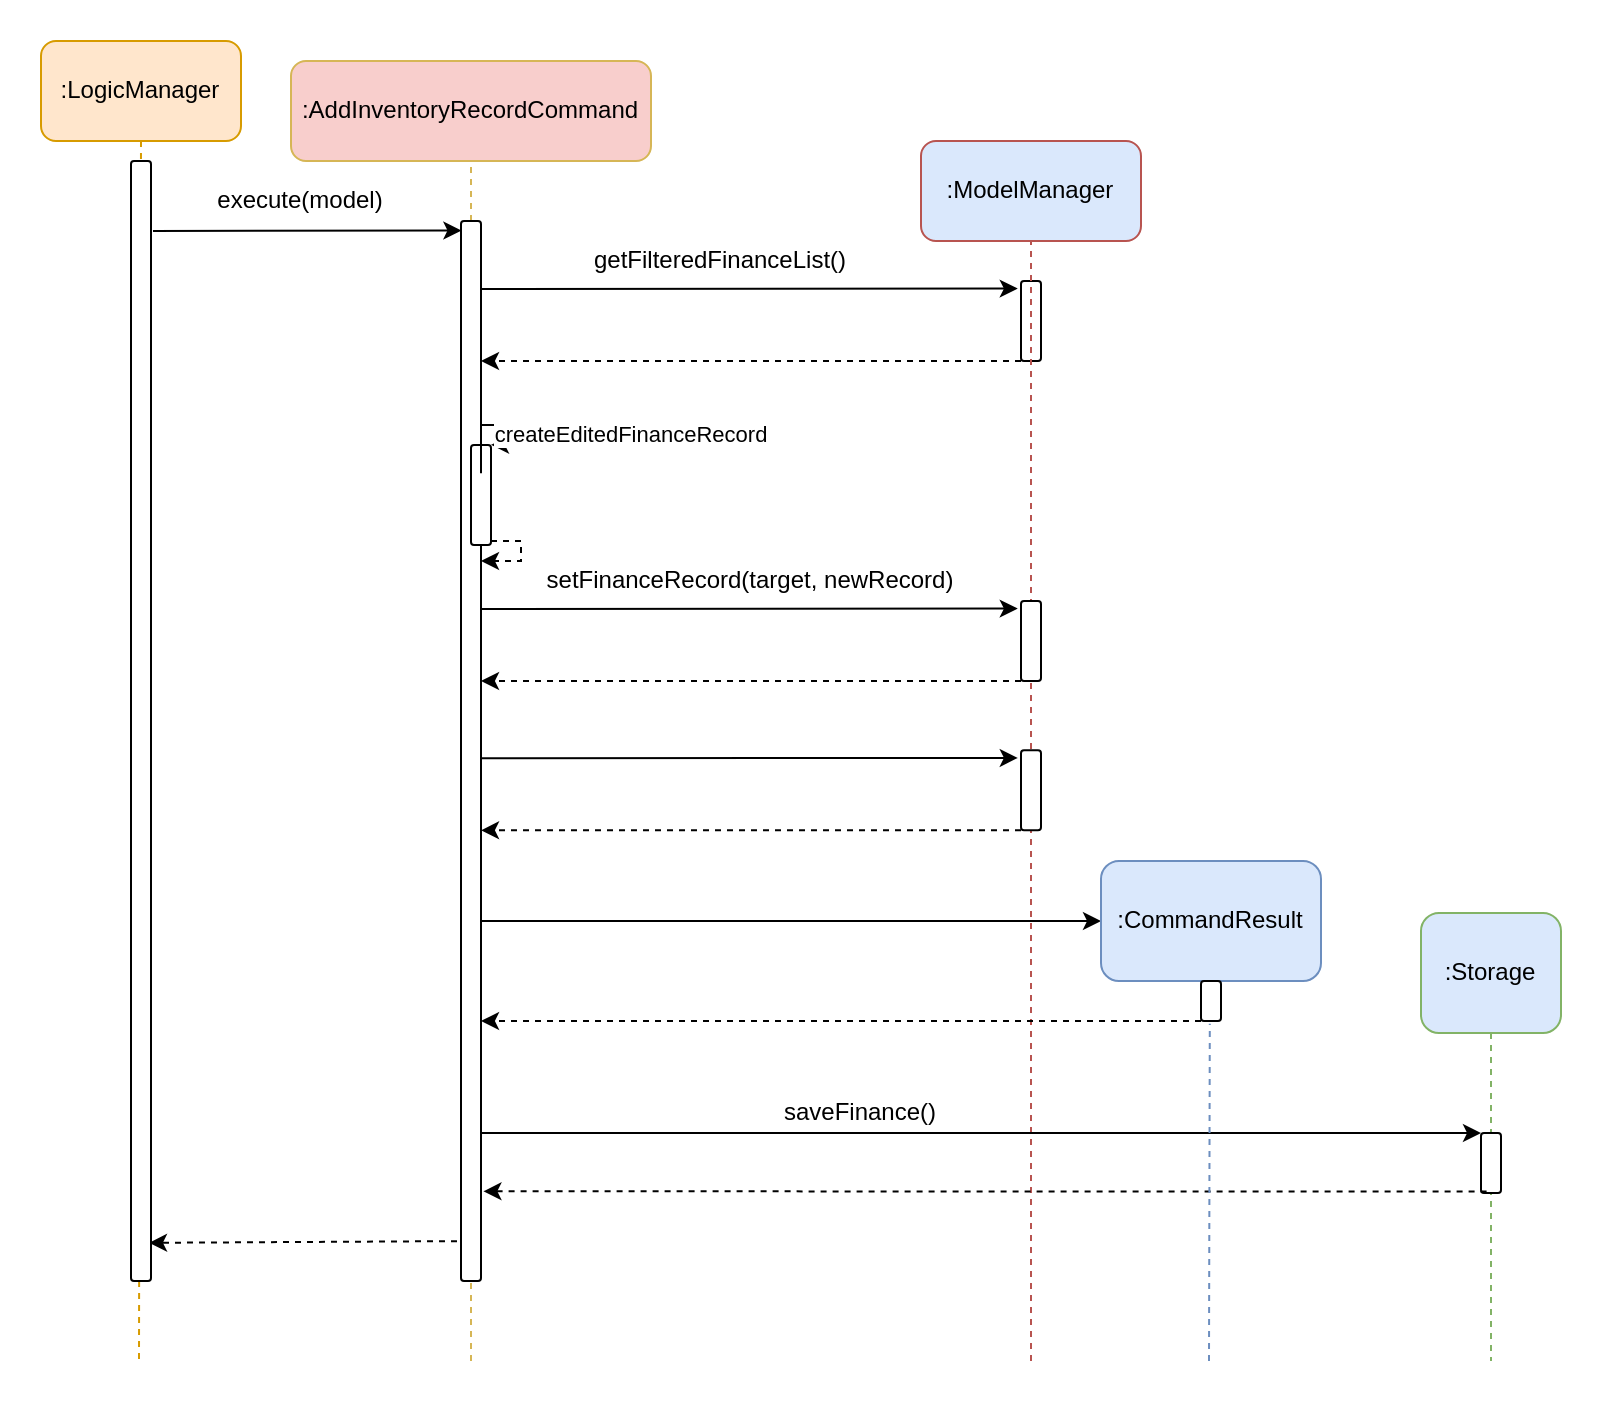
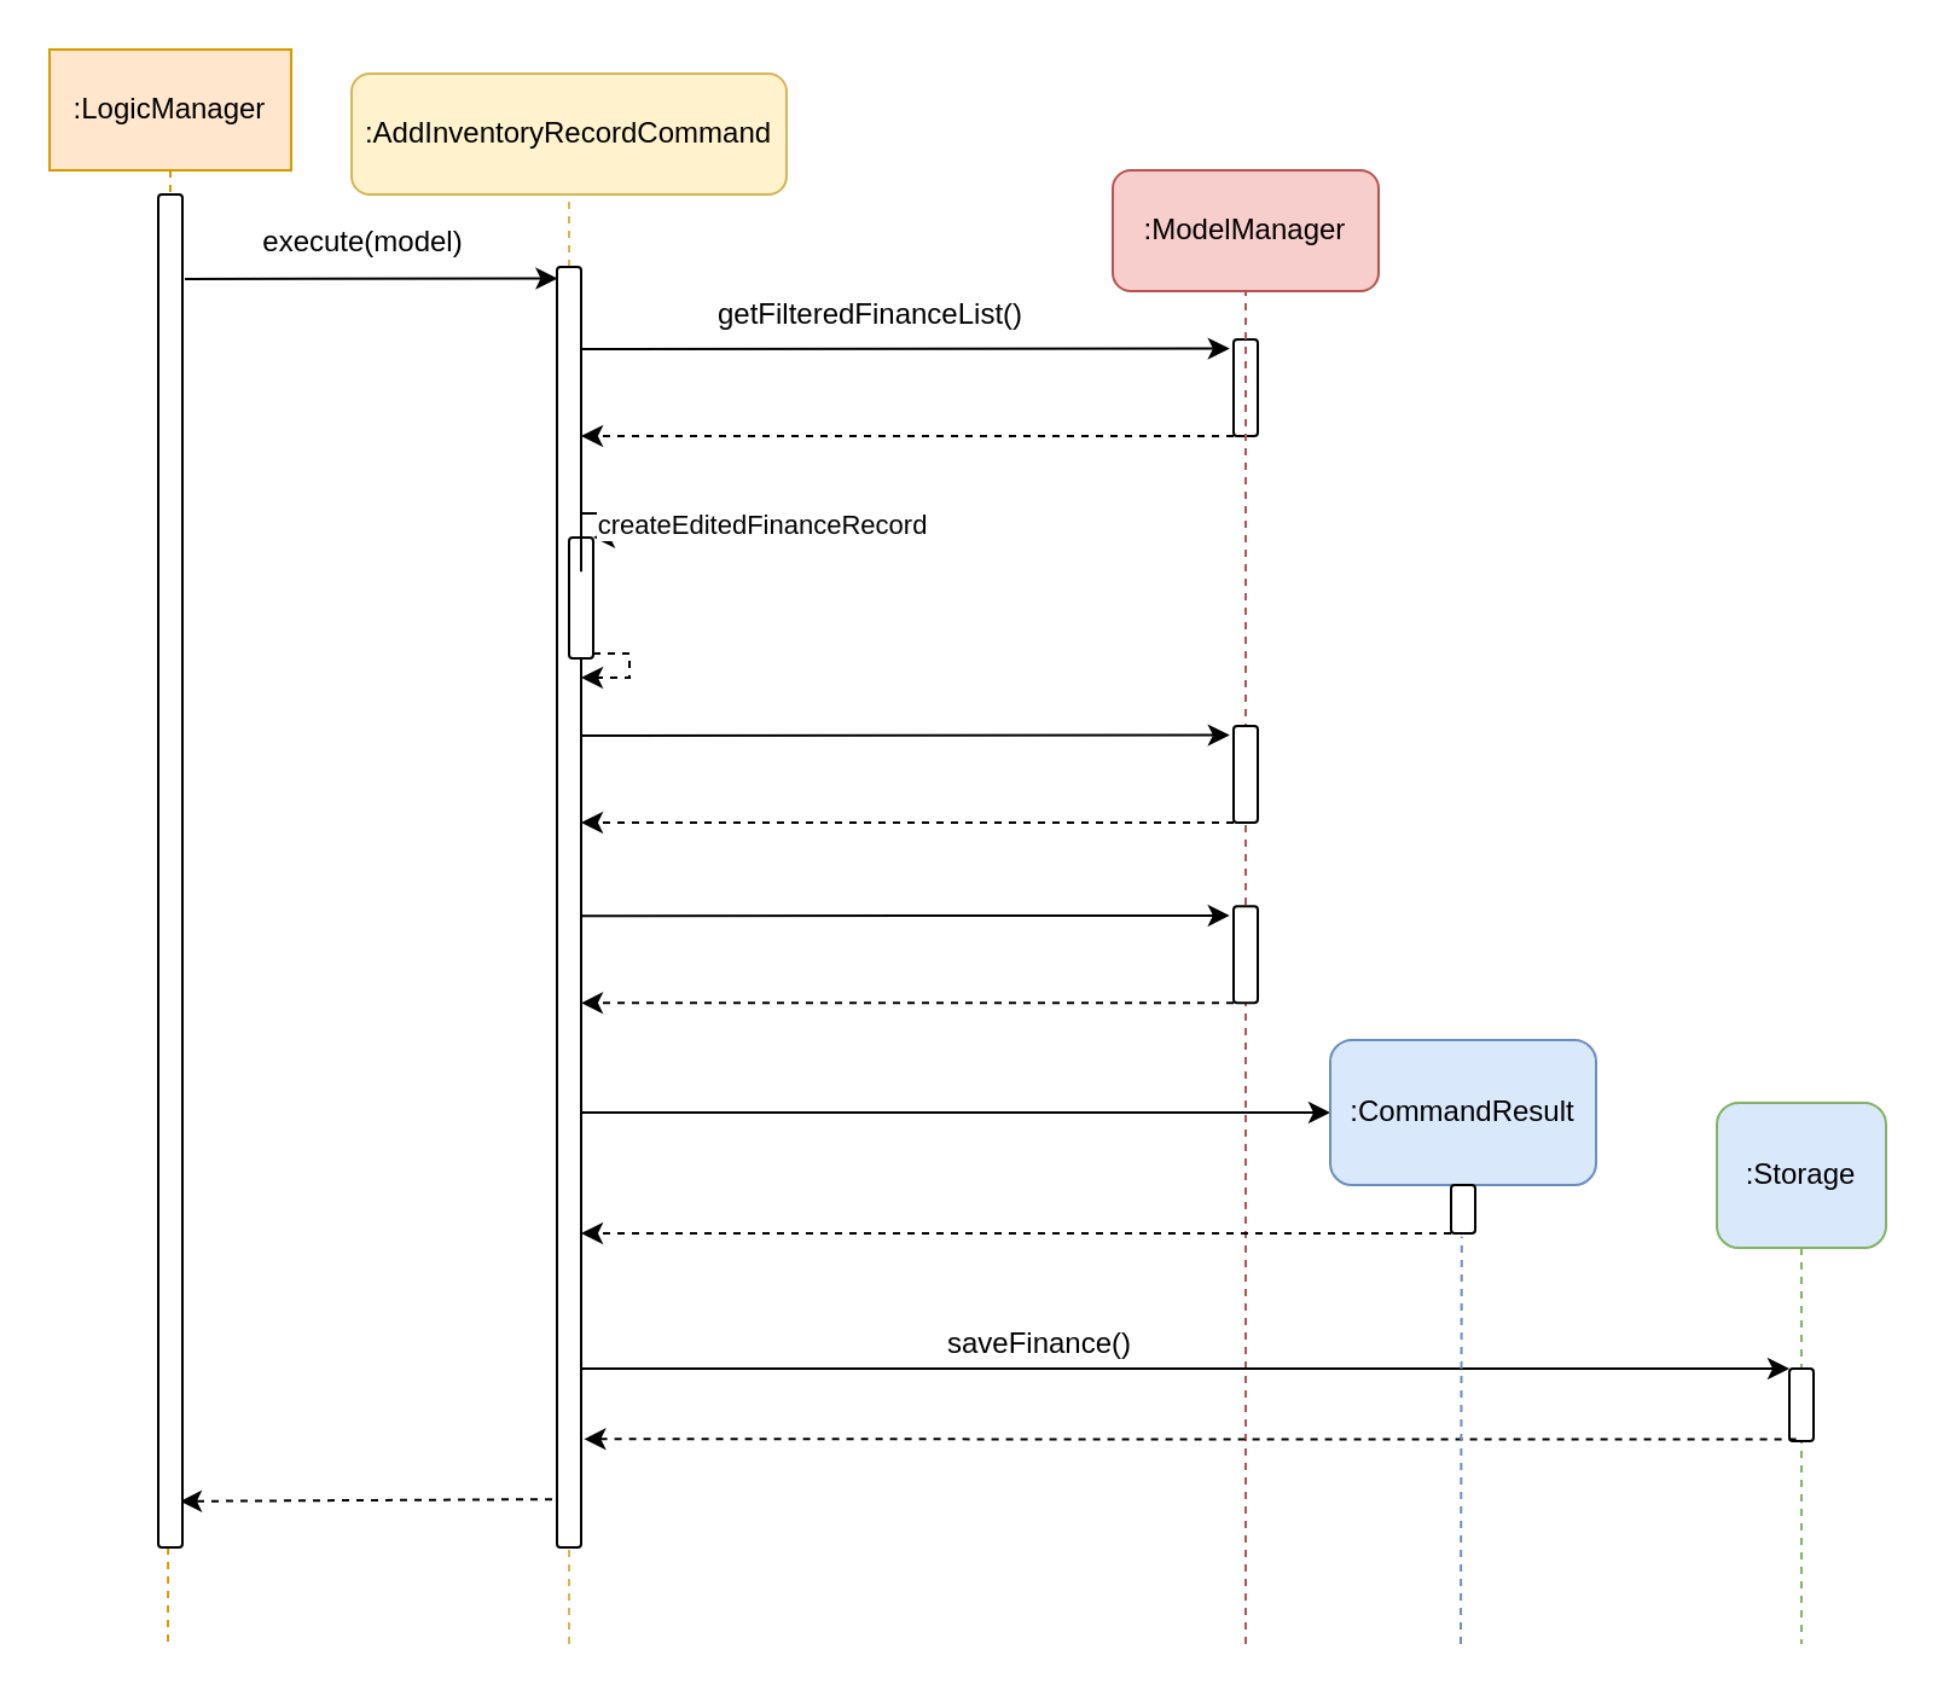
- <mxCell id="7" value=":LogicManager" style="rounded=1;whiteSpace=wrap;html=1;fillColor=#ffe6cc;strokeColor=#d79b00;" vertex="1" parent="1"><mxGeometry x="20" y="20" width="100" height="50" as="geometry" /></mxCell>
+ <mxCell id="7" value=":LogicManager" style="whiteSpace=wrap;html=1;fillColor=#ffe6cc;strokeColor=#d79b00;rounded=0;" vertex="1" parent="1"><mxGeometry x="20" y="20" width="100" height="50" as="geometry" /></mxCell>
- <mxCell id="5" value=":AddInventoryRecordCommand" style="rounded=1;whiteSpace=wrap;html=1;fillColor=#f8cecc;strokeColor=#d6b656;" vertex="1" parent="1"><mxGeometry x="145" y="30" width="180" height="50" as="geometry" /></mxCell>
+ <mxCell id="5" value=":AddInventoryRecordCommand" style="rounded=1;whiteSpace=wrap;html=1;fillColor=#fff2cc;strokeColor=#d6b656;" vertex="1" parent="1"><mxGeometry x="145" y="30" width="180" height="50" as="geometry" /></mxCell>
- <mxCell id="11" value=":ModelManager" style="rounded=1;whiteSpace=wrap;html=1;fillColor=#dae8fc;strokeColor=#b85450;" vertex="1" parent="1"><mxGeometry x="460" y="70" width="110" height="50" as="geometry" /></mxCell>
+ <mxCell id="11" value=":ModelManager" style="rounded=1;whiteSpace=wrap;html=1;fillColor=#f8cecc;strokeColor=#b85450;" vertex="1" parent="1"><mxGeometry x="460" y="70" width="110" height="50" as="geometry" /></mxCell>
- <mxCell id="34" value="setFinanceRecord(target, newRecord)" style="text;html=1;strokeColor=none;fillColor=none;align=center;verticalAlign=middle;whiteSpace=wrap;rounded=0;" vertex="1" parent="1"><mxGeometry x="260" y="280" width="230" height="20" as="geometry" /></mxCell>
